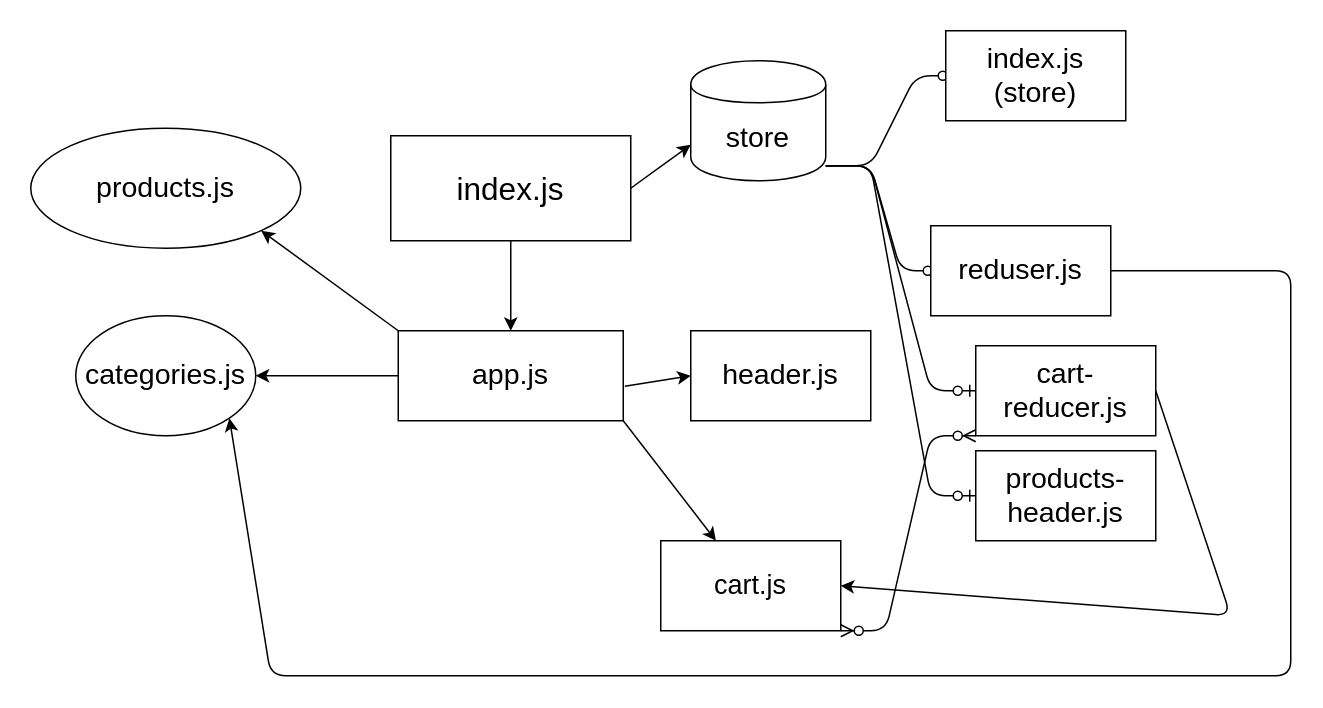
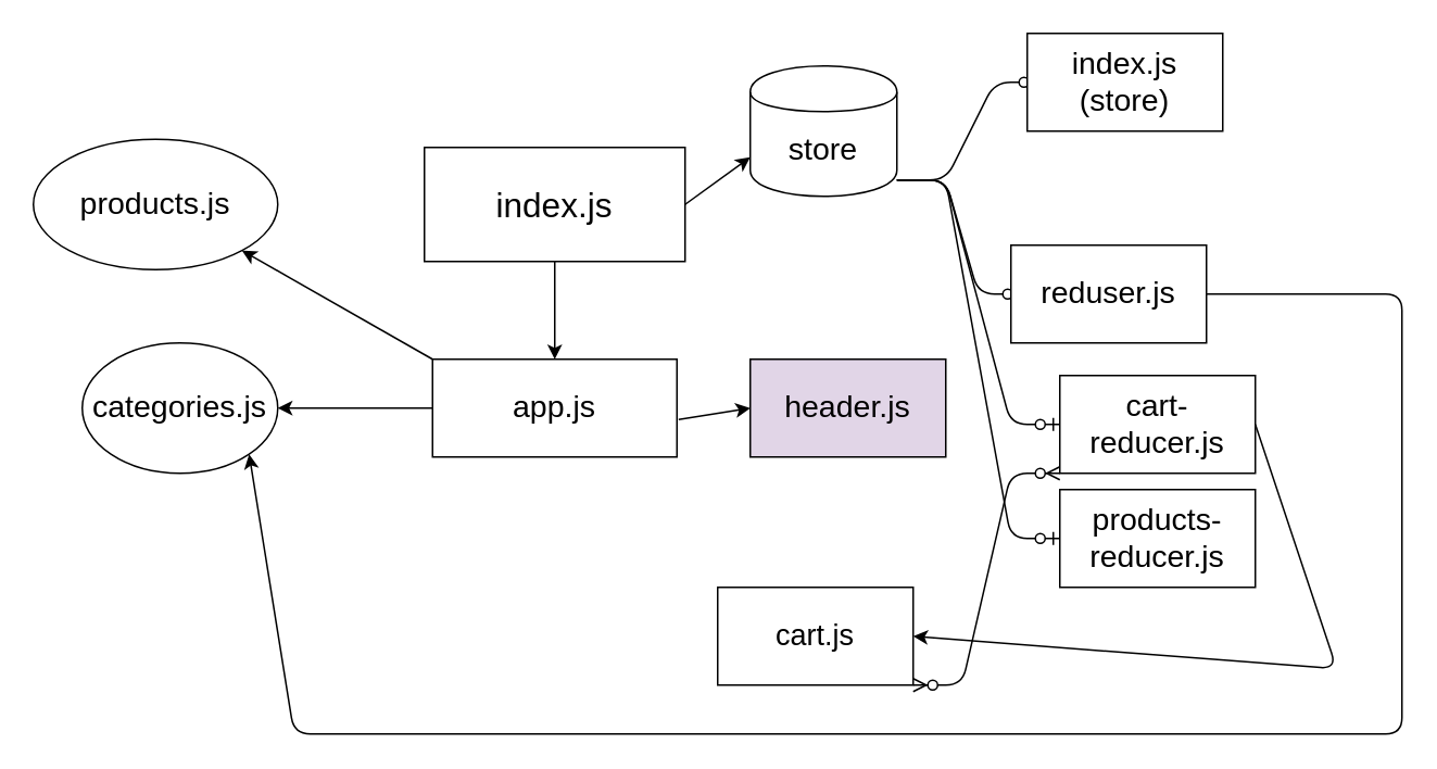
- <mxCell id="9" value="products.js" style="ellipse;whiteSpace=wrap;html=1;fontFamily=Helvetica;fontSize=19;" parent="1" vertex="1"><mxGeometry x="20" y="85" width="180" height="80" as="geometry" /></mxCell>
+ <mxCell id="9" value="products.js" style="ellipse;whiteSpace=wrap;html=1;fontFamily=Helvetica;fontSize=19;" parent="1" vertex="1"><mxGeometry x="20" y="85" width="150" height="80" as="geometry" /></mxCell>
- <mxCell id="5" value="header.js" style="rounded=0;whiteSpace=wrap;html=1;fontFamily=Helvetica;fontSize=19;" parent="1" vertex="1"><mxGeometry x="460" y="220" width="120" height="60" as="geometry" /></mxCell>
+ <mxCell id="5" value="header.js" style="rounded=0;whiteSpace=wrap;html=1;fontFamily=Helvetica;fontSize=19;fillColor=#e1d5e7;" parent="1" vertex="1"><mxGeometry x="460" y="220" width="120" height="60" as="geometry" /></mxCell>
- <mxCell id="21" value="" style="endArrow=classic;html=1;fontSize=19;exitX=1;exitY=1;exitDx=0;exitDy=0;" edge="1" parent="1" source="4" target="22"><mxGeometry width="50" height="50" relative="1" as="geometry"><mxPoint x="230" y="250" as="sourcePoint" /><mxPoint x="480" y="380" as="targetPoint" /></mxGeometry></mxCell>
- <mxCell id="19" value="products-header.js" style="rounded=0;whiteSpace=wrap;html=1;fontSize=19;" vertex="1" parent="1"><mxGeometry x="650" y="300" width="120" height="60" as="geometry" /></mxCell>
+ <mxCell id="19" value="products-reducer.js" style="rounded=0;whiteSpace=wrap;html=1;fontSize=19;" vertex="1" parent="1"><mxGeometry x="650" y="300" width="120" height="60" as="geometry" /></mxCell>
